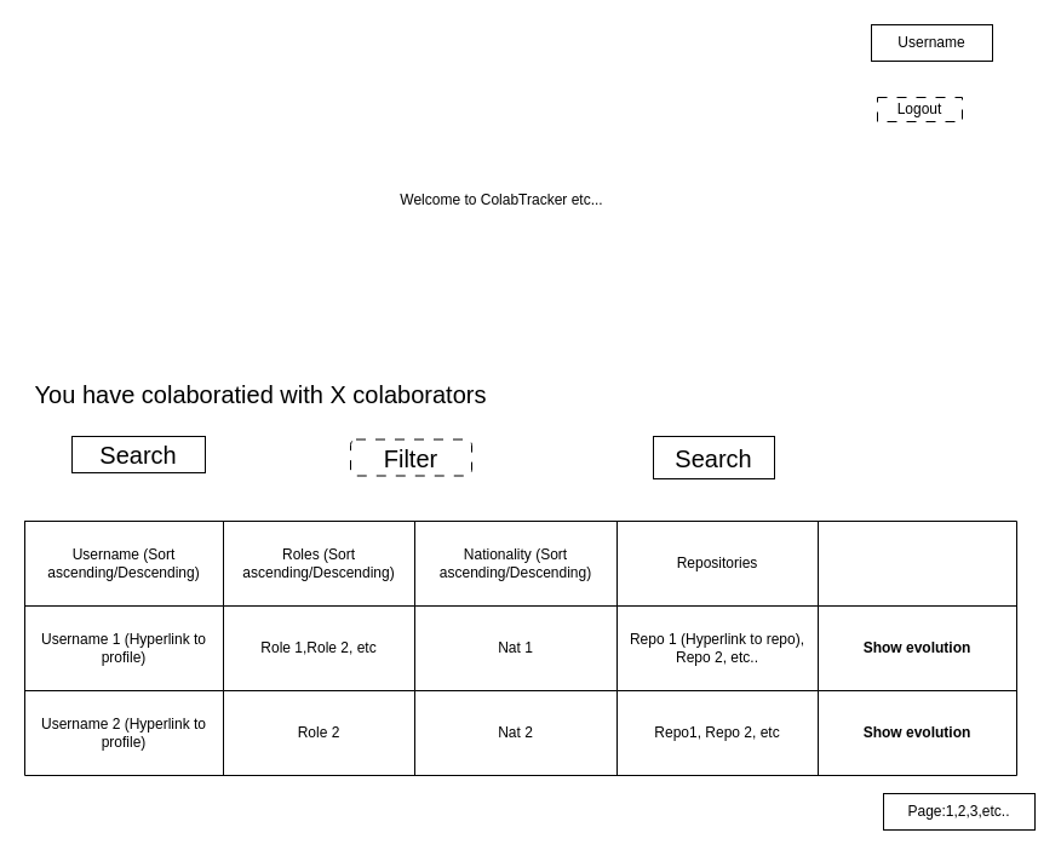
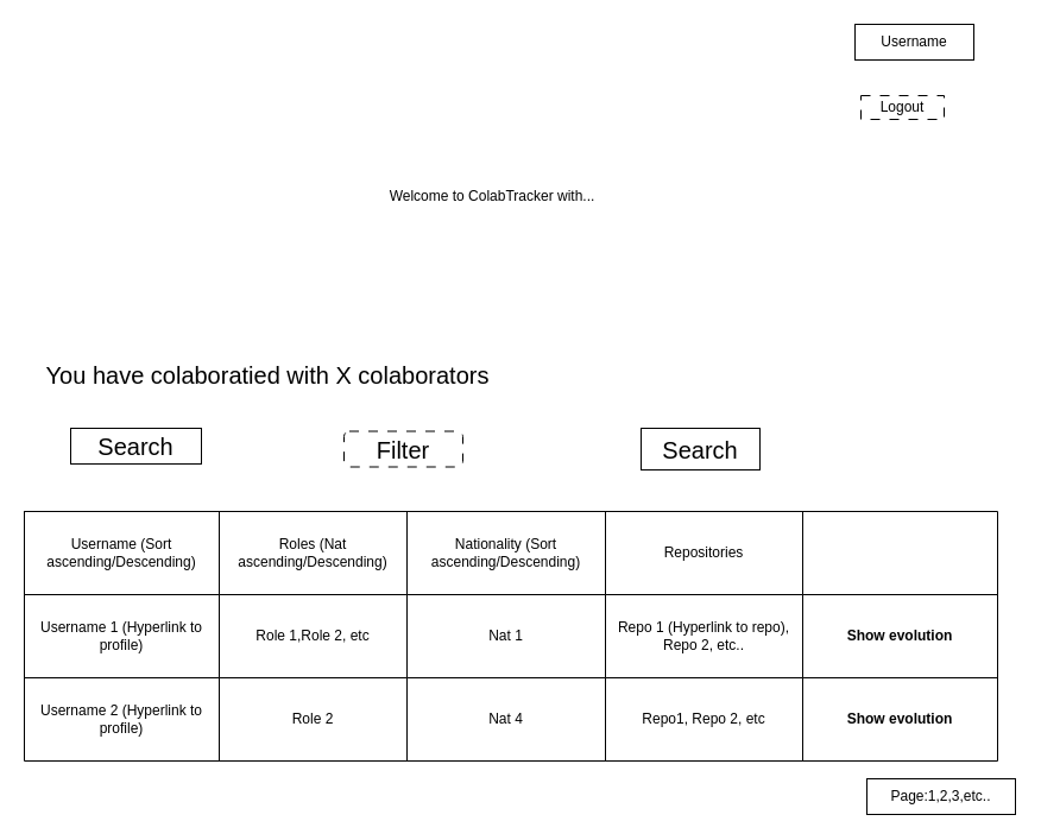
- <mxCell id="2" value="Welcome to ColabTracker etc..." style="text;html=1;strokeColor=none;fillColor=none;align=center;verticalAlign=middle;whiteSpace=wrap;rounded=0;" parent="1" vertex="1"><mxGeometry x="229" y="100" width="370" height="130" as="geometry" /></mxCell>
+ <mxCell id="2" value="Welcome to ColabTracker with..." style="text;html=1;strokeColor=none;fillColor=none;align=center;verticalAlign=middle;whiteSpace=wrap;rounded=0;" parent="1" vertex="1"><mxGeometry x="229" y="100" width="370" height="130" as="geometry" /></mxCell>
- <mxCell id="24" value="You have colaboratied with X colaborators" style="text;html=1;strokeColor=none;fillColor=none;align=center;verticalAlign=middle;whiteSpace=wrap;rounded=0;fontSize=20;" parent="1" vertex="1"><mxGeometry x="10" y="300" width="410" height="50" as="geometry" /></mxCell>
+ <mxCell id="24" value="You have colaboratied with X colaborators" style="text;html=1;strokeColor=none;fillColor=none;align=center;verticalAlign=middle;whiteSpace=wrap;rounded=0;fontSize=20;" parent="1" vertex="1"><mxGeometry x="20" y="290" width="410" height="50" as="geometry" /></mxCell>
- <mxCell id="8" value="Roles (Sort ascending/Descending)" style="shape=partialRectangle;html=1;whiteSpace=wrap;connectable=0;fillColor=none;top=0;left=0;bottom=0;right=0;overflow=hidden;" parent="6" vertex="1"><mxGeometry x="164" width="158" height="70" as="geometry"><mxRectangle width="158" height="70" as="alternateBounds" /></mxGeometry></mxCell>
+ <mxCell id="8" value="Roles (Nat ascending/Descending)" style="shape=partialRectangle;html=1;whiteSpace=wrap;connectable=0;fillColor=none;top=0;left=0;bottom=0;right=0;overflow=hidden;" parent="6" vertex="1"><mxGeometry x="164" width="158" height="70" as="geometry"><mxRectangle width="158" height="70" as="alternateBounds" /></mxGeometry></mxCell>
- <mxCell id="21" value="Nat 2" style="shape=partialRectangle;html=1;whiteSpace=wrap;connectable=0;fillColor=none;top=1;left=0;bottom=0;right=0;overflow=hidden;pointerEvents=1;dashed=1;strokeColor=none;dashPattern=12 12;" parent="18" vertex="1"><mxGeometry x="322" width="167" height="70" as="geometry"><mxRectangle width="167" height="70" as="alternateBounds" /></mxGeometry></mxCell>
+ <mxCell id="21" value="Nat 4" style="shape=partialRectangle;html=1;whiteSpace=wrap;connectable=0;fillColor=none;top=1;left=0;bottom=0;right=0;overflow=hidden;pointerEvents=1;dashed=1;strokeColor=none;dashPattern=12 12;" parent="18" vertex="1"><mxGeometry x="322" width="167" height="70" as="geometry"><mxRectangle width="167" height="70" as="alternateBounds" /></mxGeometry></mxCell>
